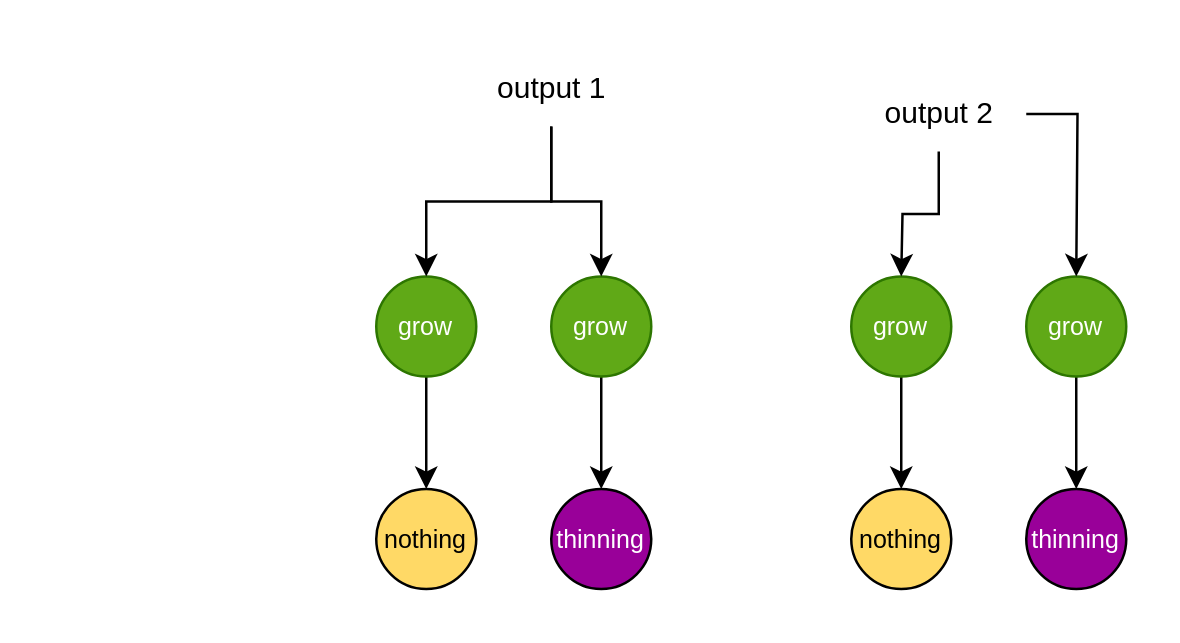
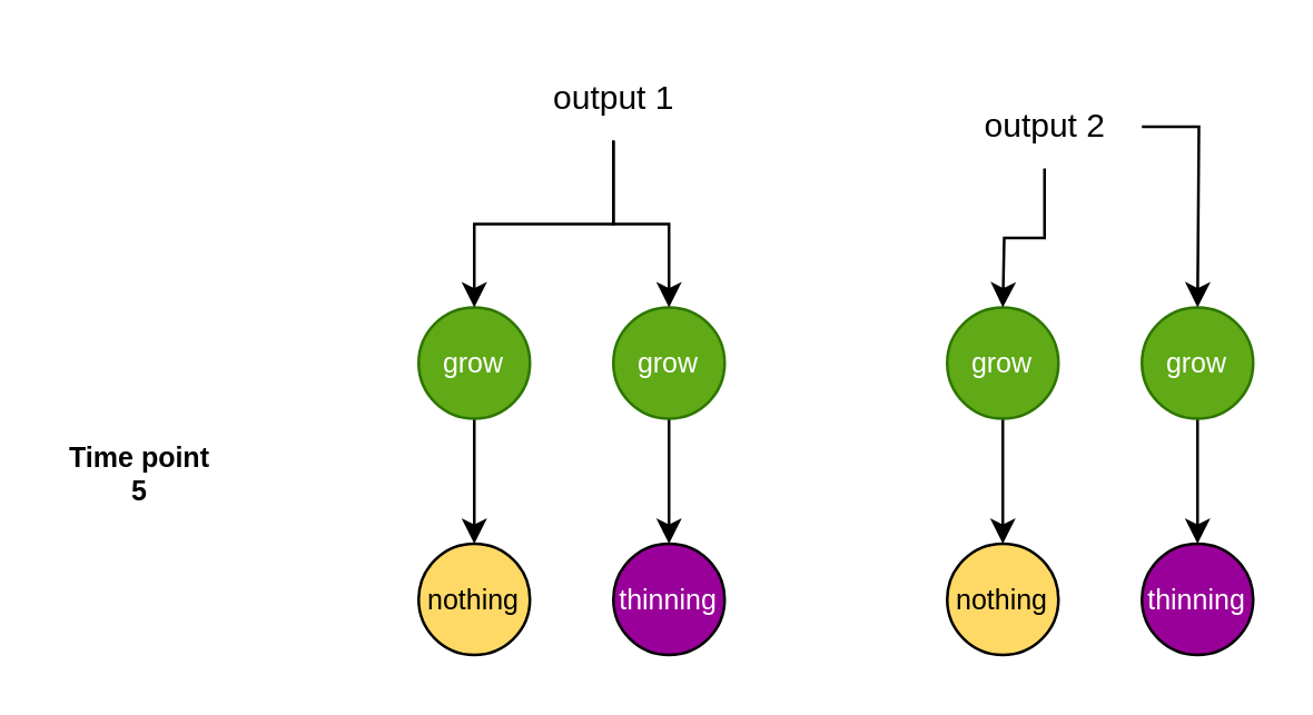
+ <mxCell id="6" value="Time point&lt;br&gt;5" style="text;html=1;strokeColor=none;fillColor=none;align=center;verticalAlign=middle;whiteSpace=wrap;rounded=0;fontSize=10;fontStyle=1" vertex="1" parent="1"><mxGeometry x="20" y="155" width="60" height="30" as="geometry" /></mxCell>
